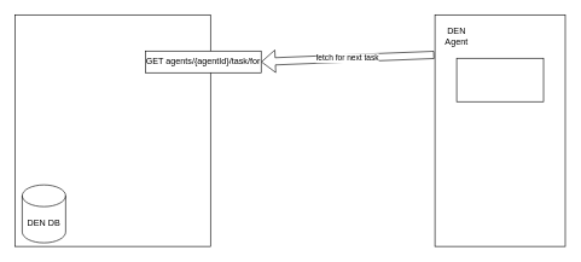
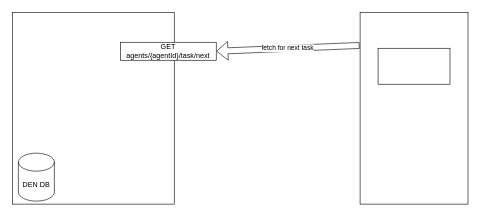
- <mxCell id="8" value="DEN Agent" style="text;html=1;strokeColor=none;fillColor=none;align=center;verticalAlign=middle;whiteSpace=wrap;rounded=0;" vertex="1" parent="6"><mxGeometry x="10" y="10" width="40" height="40" as="geometry" /></mxCell>
- <mxCell id="11" value="GET agents/{agentId}/task/for" style="rounded=0;whiteSpace=wrap;html=1;" vertex="1" parent="1"><mxGeometry x="200" y="70" width="160" height="30" as="geometry" /></mxCell>
+ <mxCell id="11" value="GET agents/{agentId}/task/next" style="rounded=0;whiteSpace=wrap;html=1;" vertex="1" parent="1"><mxGeometry x="200" y="70" width="160" height="30" as="geometry" /></mxCell>
